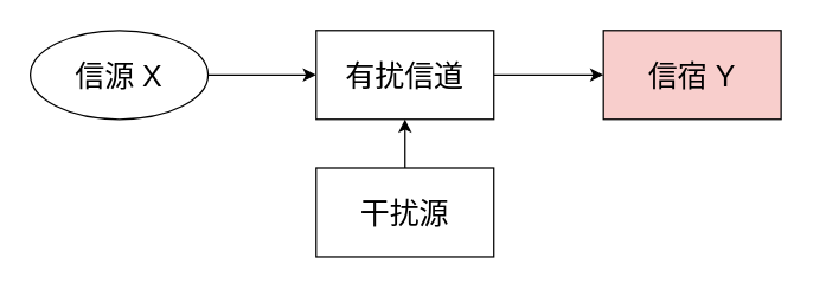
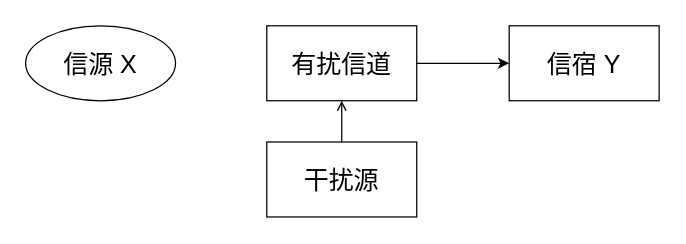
- <mxCell id="2" style="edgeStyle=orthogonalEdgeStyle;rounded=0;orthogonalLoop=1;jettySize=auto;html=1;fontSize=20;" edge="1" parent="1" source="3" target="6"><mxGeometry relative="1" as="geometry" /></mxCell>
- <mxCell id="4" value="信宿 Y" style="rounded=0;whiteSpace=wrap;html=1;fontSize=20;fillColor=#f8cecc;" vertex="1" parent="1"><mxGeometry x="407" y="20" width="120" height="60" as="geometry" /></mxCell>
+ <mxCell id="4" value="信宿 Y" style="rounded=0;whiteSpace=wrap;html=1;fontSize=20;" vertex="1" parent="1"><mxGeometry x="407" y="20" width="120" height="60" as="geometry" /></mxCell>
- <mxCell id="7" style="edgeStyle=orthogonalEdgeStyle;rounded=0;orthogonalLoop=1;jettySize=auto;html=1;fontSize=20;" edge="1" parent="1" source="8" target="6"><mxGeometry relative="1" as="geometry" /></mxCell>
+ <mxCell id="7" style="edgeStyle=orthogonalEdgeStyle;rounded=0;orthogonalLoop=1;jettySize=auto;html=1;fontSize=20;endArrow=open;" edge="1" parent="1" source="8" target="6"><mxGeometry relative="1" as="geometry" /></mxCell>
